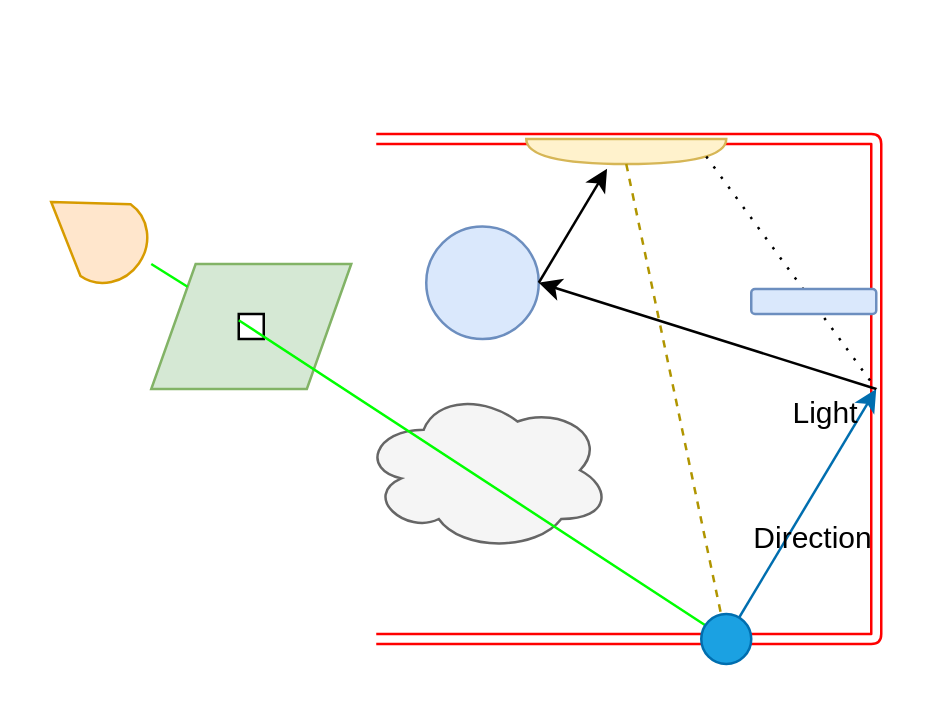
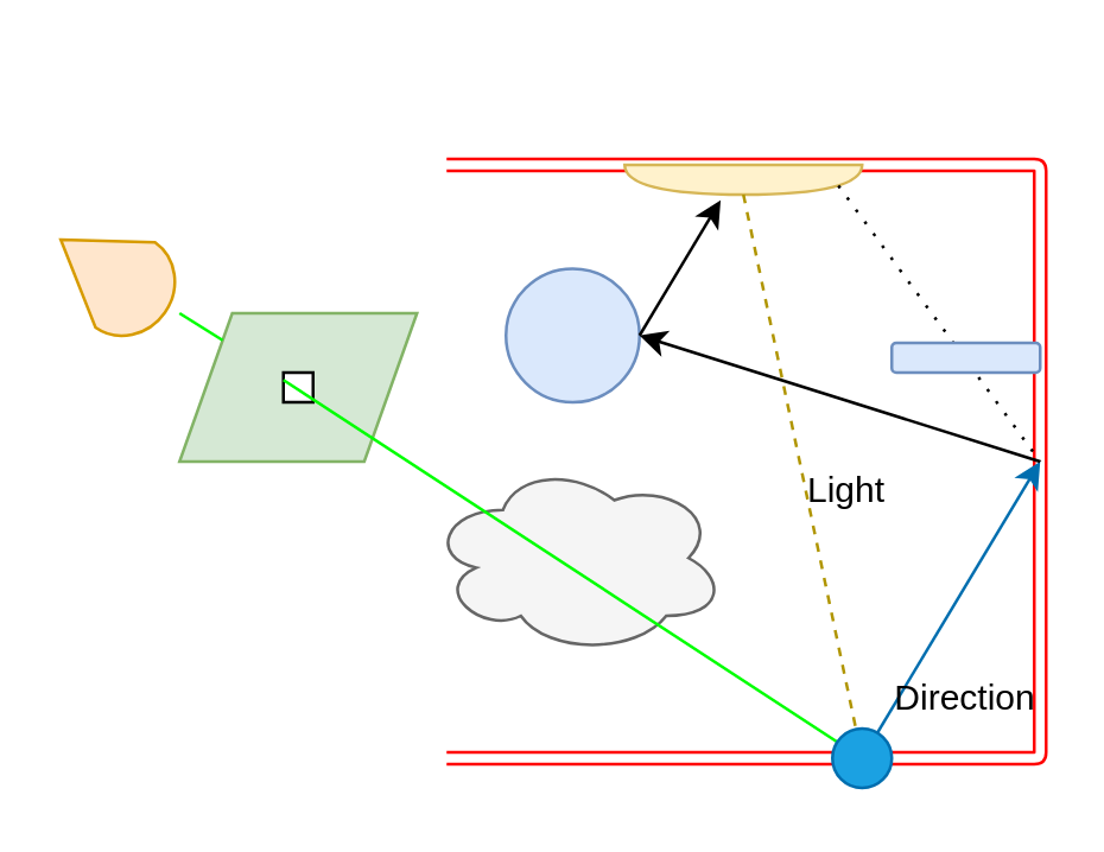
- <mxCell id="19" value="Light" style="text;html=1;strokeColor=none;fillColor=none;align=center;verticalAlign=middle;whiteSpace=wrap;rounded=0;" parent="1" vertex="1"><mxGeometry x="310" y="155" width="40" height="20" as="geometry" /></mxCell>
+ <mxCell id="19" value="Light" style="text;html=1;strokeColor=none;fillColor=none;align=center;verticalAlign=middle;whiteSpace=wrap;rounded=0;" parent="1" vertex="1"><mxGeometry x="265" y="155" width="40" height="20" as="geometry" /></mxCell>
- <mxCell id="18" value="Direction" style="text;html=1;strokeColor=none;fillColor=none;align=center;verticalAlign=middle;whiteSpace=wrap;rounded=0;" parent="1" vertex="1"><mxGeometry x="305" y="205" width="40" height="20" as="geometry" /></mxCell>
+ <mxCell id="18" value="Direction" style="text;html=1;strokeColor=none;fillColor=none;align=center;verticalAlign=middle;whiteSpace=wrap;rounded=0;" parent="1" vertex="1"><mxGeometry x="305" y="225" width="40" height="20" as="geometry" /></mxCell>
